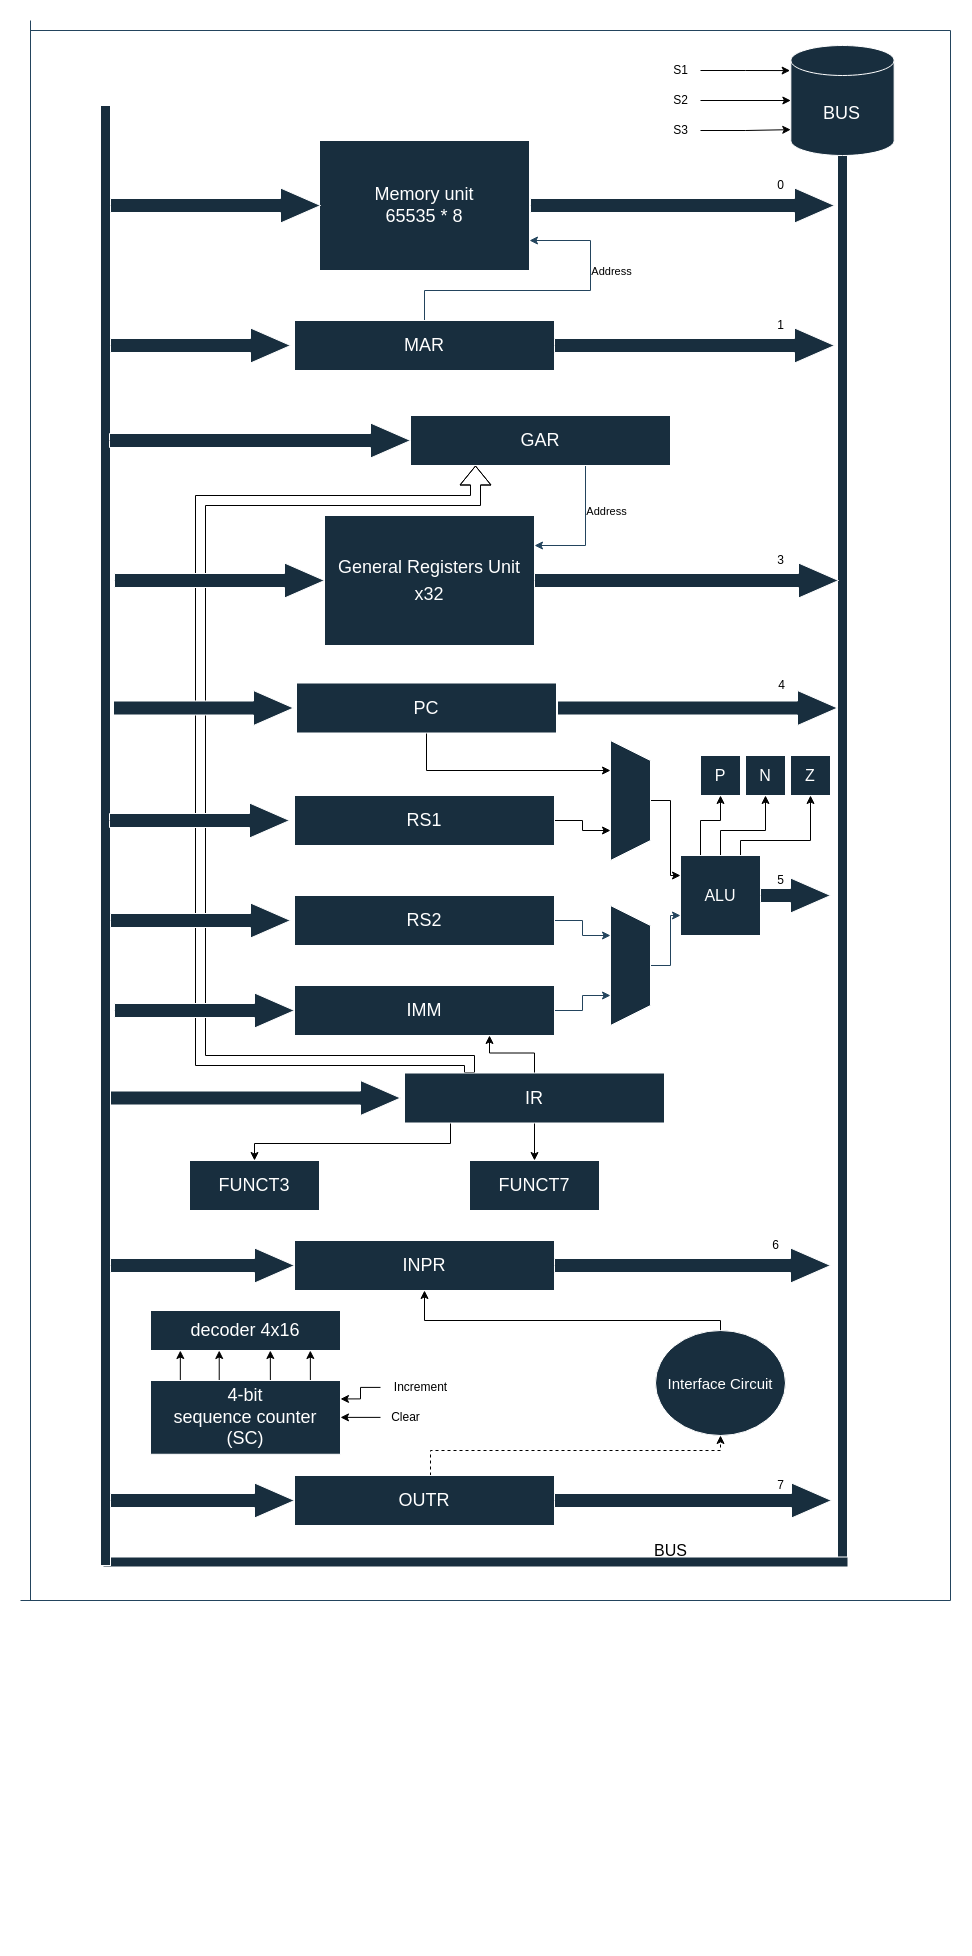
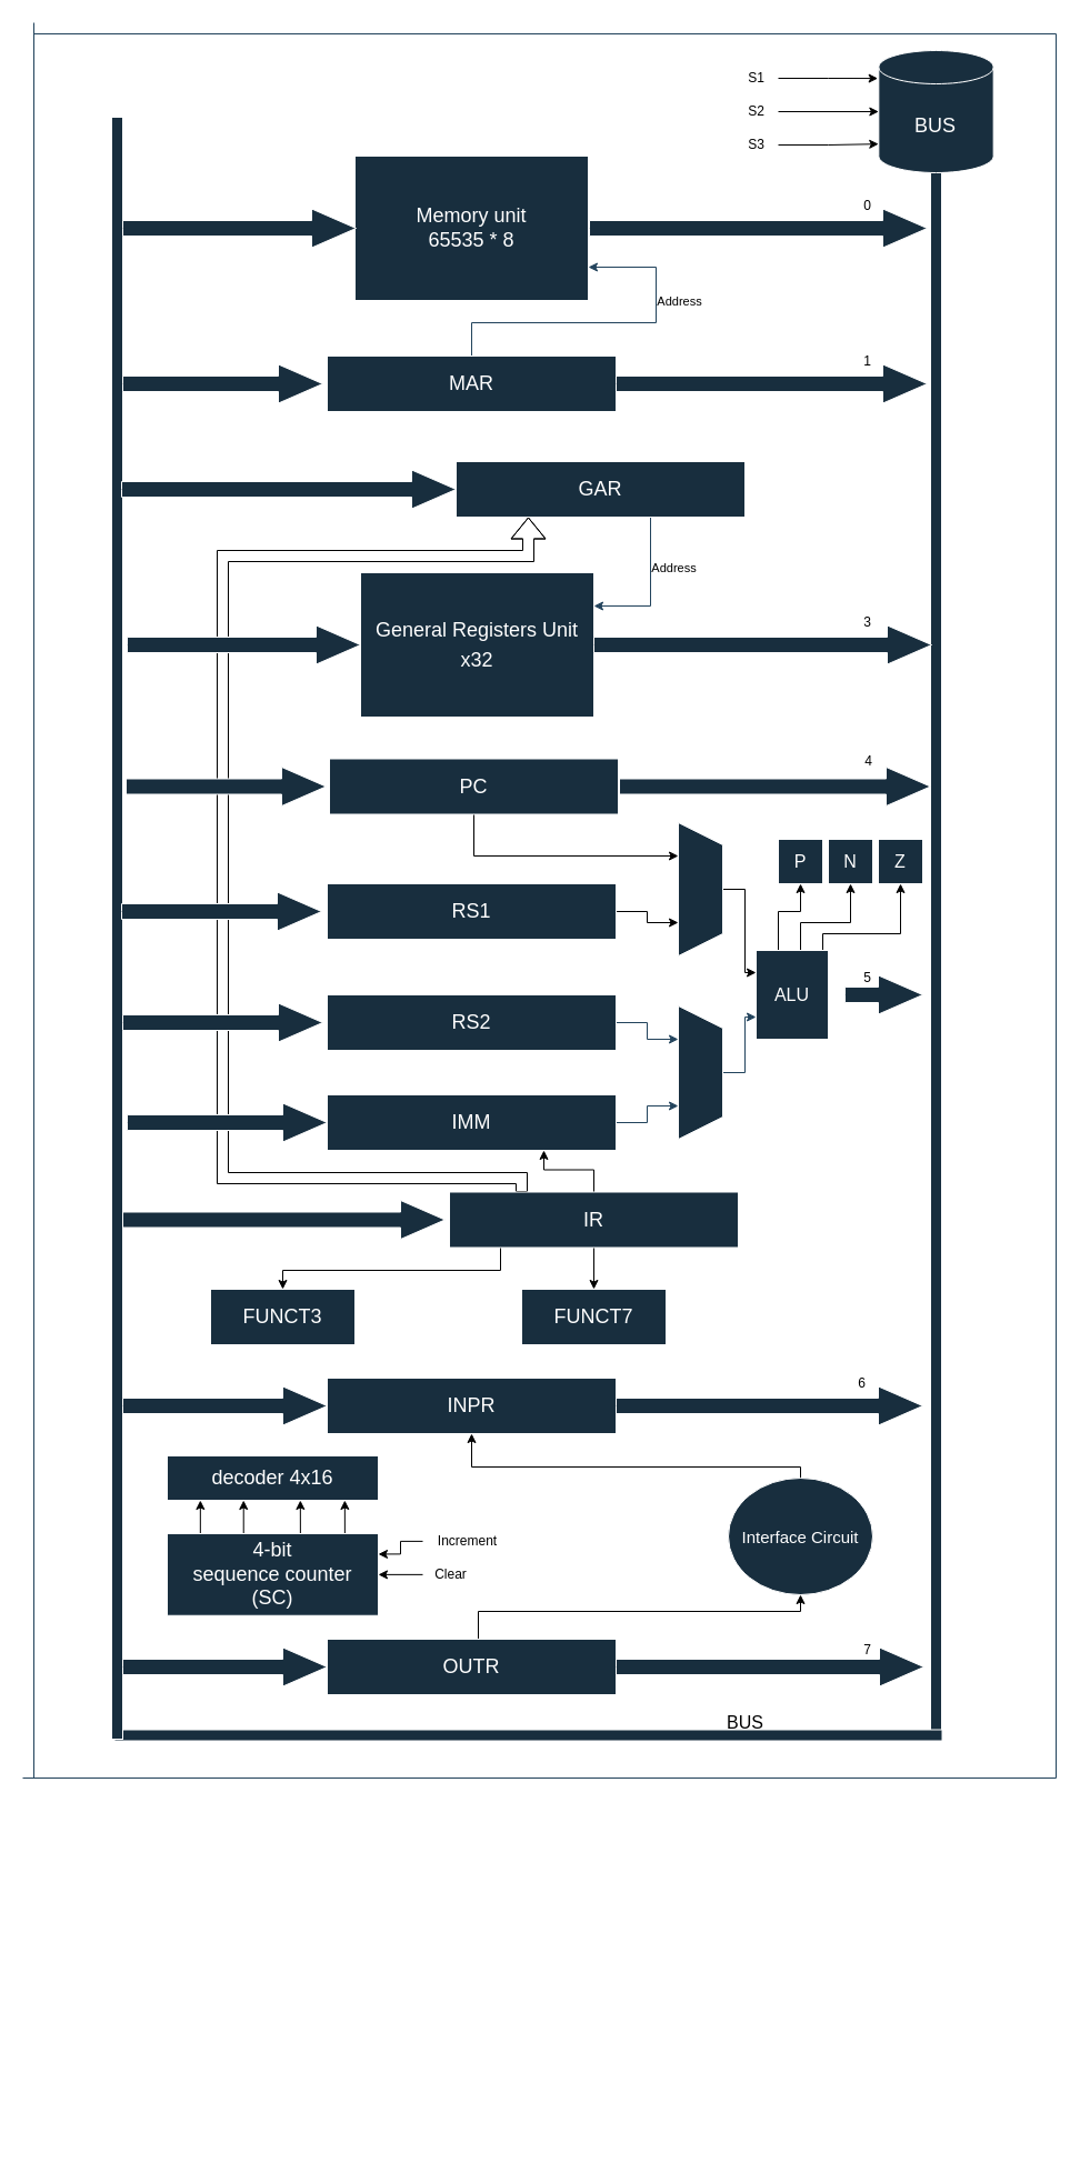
- <mxCell id="26" value="&lt;font style=&quot;font-size: 16px;&quot;&gt;ALU&lt;/font&gt;" style="whiteSpace=wrap;html=1;aspect=fixed;labelBackgroundColor=none;rounded=0;fillColor=#182E3E;strokeColor=#FFFFFF;fontColor=#FFFFFF;" parent="1" vertex="1"><mxGeometry x="680" y="855" width="80" height="80" as="geometry" /></mxCell>
+ <mxCell id="26" value="&lt;font style=&quot;font-size: 16px;&quot;&gt;ALU&lt;/font&gt;" style="whiteSpace=wrap;html=1;aspect=fixed;labelBackgroundColor=none;rounded=0;fillColor=#182E3E;strokeColor=#FFFFFF;fontColor=#FFFFFF;" parent="1" vertex="1"><mxGeometry x="680" y="855" width="65" height="80" as="geometry" /></mxCell>
- <mxCell id="64" style="edgeStyle=orthogonalEdgeStyle;rounded=0;orthogonalLoop=1;jettySize=auto;html=1;entryX=0.5;entryY=1;entryDx=0;entryDy=0;dashed=1;" parent="1" source="65" target="71" edge="1"><mxGeometry relative="1" as="geometry"><Array as="points"><mxPoint x="430" y="1450" /><mxPoint x="720" y="1450" /></Array></mxGeometry></mxCell>
+ <mxCell id="64" style="edgeStyle=orthogonalEdgeStyle;rounded=0;orthogonalLoop=1;jettySize=auto;html=1;entryX=0.5;entryY=1;entryDx=0;entryDy=0;" parent="1" source="65" target="71" edge="1"><mxGeometry relative="1" as="geometry"><Array as="points"><mxPoint x="430" y="1450" /><mxPoint x="720" y="1450" /></Array></mxGeometry></mxCell>
